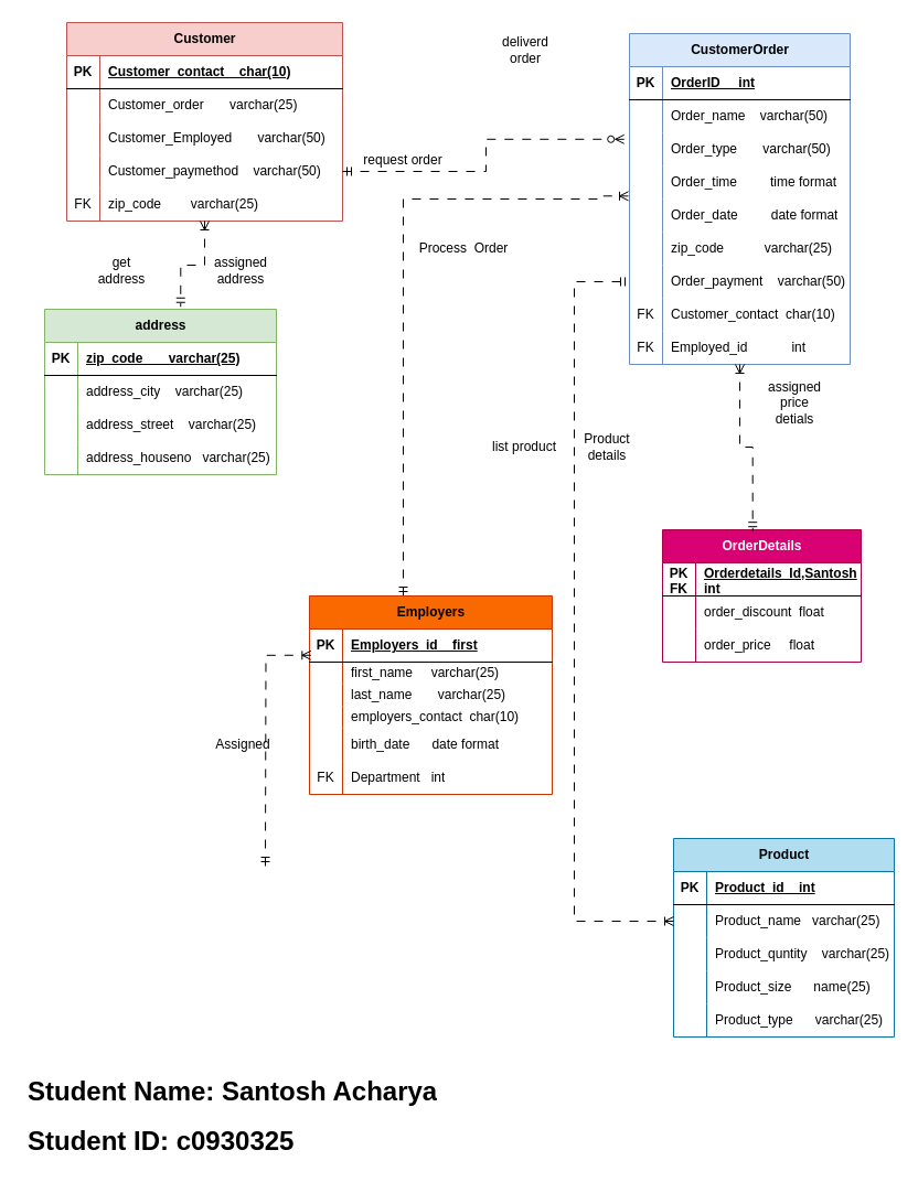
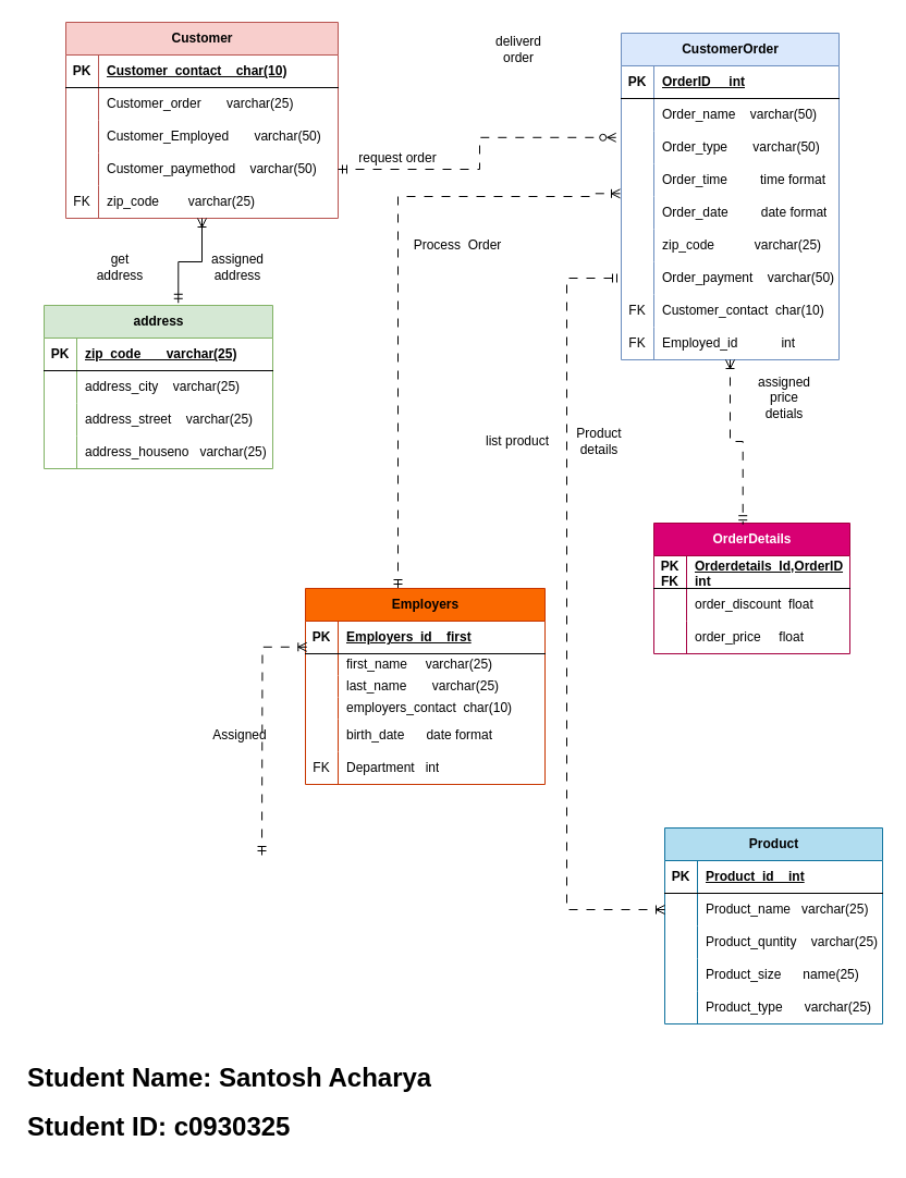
- <mxCell id="106" style="edgeStyle=orthogonalEdgeStyle;rounded=0;orthogonalLoop=1;jettySize=auto;html=1;entryX=0.587;entryY=-0.015;entryDx=0;entryDy=0;entryPerimeter=0;startArrow=ERoneToMany;startFill=0;endArrow=ERmandOne;endFill=0;dashed=1;dashPattern=8 8;" parent="1" source="2" target="38" edge="1"><mxGeometry relative="1" as="geometry" /></mxCell>
+ <mxCell id="106" style="edgeStyle=orthogonalEdgeStyle;rounded=0;orthogonalLoop=1;jettySize=auto;html=1;entryX=0.587;entryY=-0.015;entryDx=0;entryDy=0;entryPerimeter=0;startArrow=ERoneToMany;startFill=0;endArrow=ERmandOne;endFill=0;dashed=0;dashPattern=8 8;" parent="1" source="2" target="38" edge="1"><mxGeometry relative="1" as="geometry" /></mxCell>
- <mxCell id="54" value="Orderdetails_Id,Santosh int" style="shape=partialRectangle;connectable=0;fillColor=none;top=0;left=0;bottom=0;right=0;align=left;spacingLeft=6;fontStyle=5;overflow=hidden;whiteSpace=wrap;html=1;" parent="52" vertex="1"><mxGeometry x="30" width="150" height="30" as="geometry"><mxRectangle width="150" height="30" as="alternateBounds" /></mxGeometry></mxCell>
+ <mxCell id="54" value="Orderdetails_Id,OrderID int" style="shape=partialRectangle;connectable=0;fillColor=none;top=0;left=0;bottom=0;right=0;align=left;spacingLeft=6;fontStyle=5;overflow=hidden;whiteSpace=wrap;html=1;" parent="52" vertex="1"><mxGeometry x="30" width="150" height="30" as="geometry"><mxRectangle width="150" height="30" as="alternateBounds" /></mxGeometry></mxCell>
